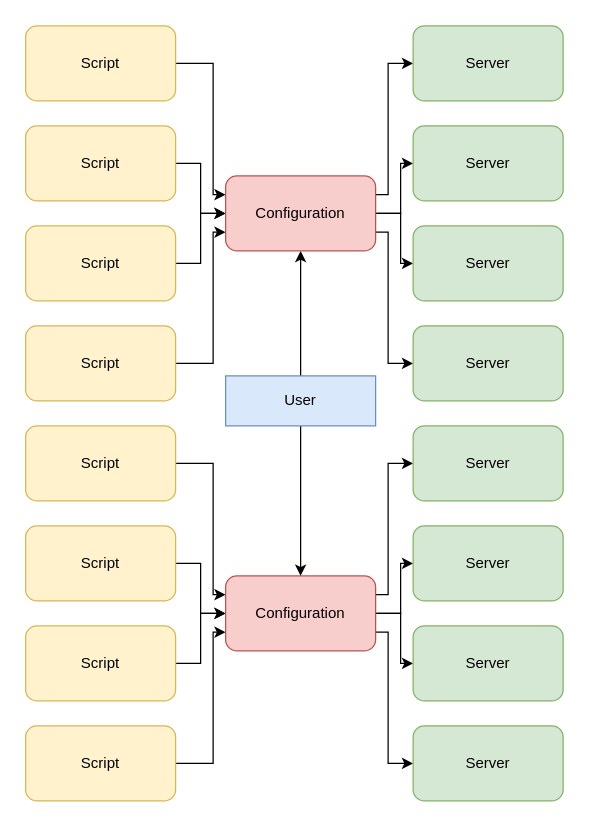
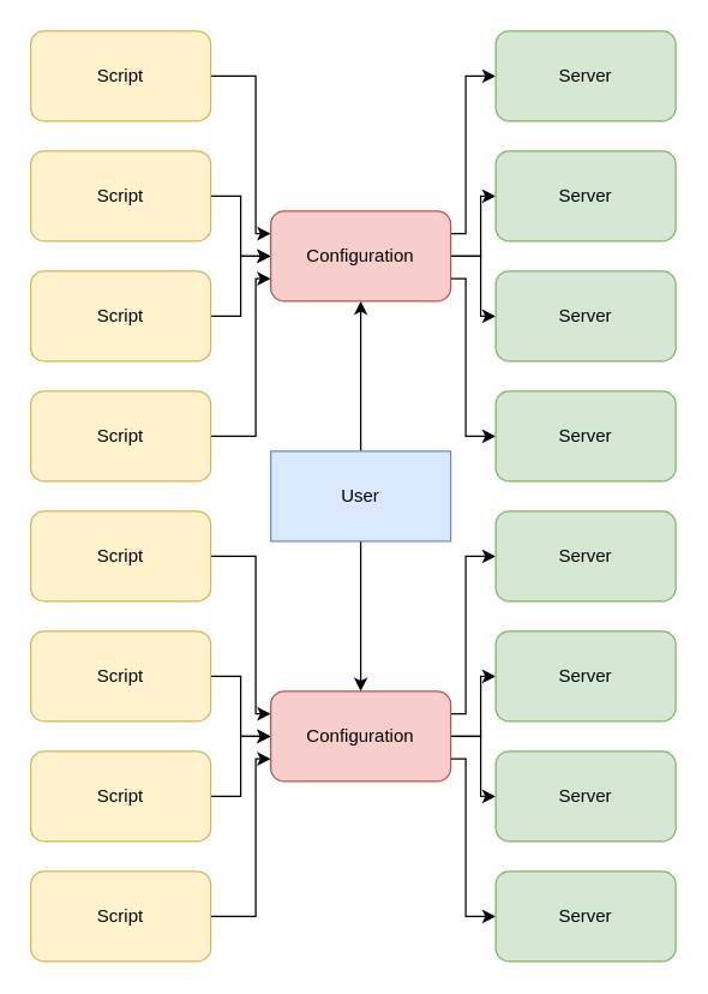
- <mxCell id="21" value="User" style="rounded=0;whiteSpace=wrap;html=1;fillColor=#dae8fc;strokeColor=#6c8ebf;" vertex="1" parent="1"><mxGeometry x="180" y="300" width="120" height="40" as="geometry" /></mxCell>
+ <mxCell id="21" value="User" style="rounded=0;whiteSpace=wrap;html=1;fillColor=#dae8fc;strokeColor=#6c8ebf;" vertex="1" parent="1"><mxGeometry x="180" y="300" width="120" height="60" as="geometry" /></mxCell>
